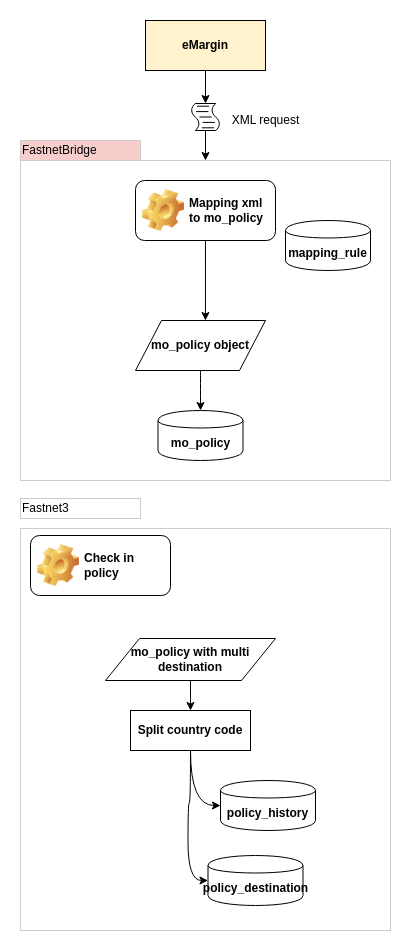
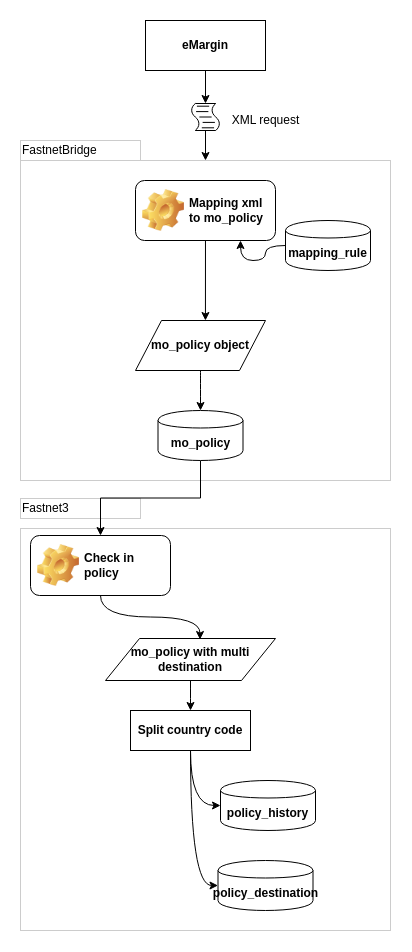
- <mxCell id="7" value="eMargin" style="rounded=0;whiteSpace=wrap;html=1;fontSize=12;fontStyle=1;fillColor=#fff2cc;" vertex="1" parent="1"><mxGeometry x="145" y="20" width="120" height="50" as="geometry" /></mxCell>
+ <mxCell id="7" value="eMargin" style="rounded=0;whiteSpace=wrap;html=1;fontSize=12;fontStyle=1" vertex="1" parent="1"><mxGeometry x="145" y="20" width="120" height="50" as="geometry" /></mxCell>
- <mxCell id="18" value="FastnetBridge" style="rounded=0;whiteSpace=wrap;html=1;align=left;strokeColor=#CCCCCC;fillColor=#f8cecc;" vertex="1" parent="1"><mxGeometry x="20" y="140" width="120" height="20" as="geometry" /></mxCell>
+ <mxCell id="18" value="FastnetBridge" style="rounded=0;whiteSpace=wrap;html=1;align=left;strokeColor=#CCCCCC;" vertex="1" parent="1"><mxGeometry x="20" y="140" width="120" height="20" as="geometry" /></mxCell>
+ <mxCell id="11" style="edgeStyle=orthogonalEdgeStyle;rounded=0;orthogonalLoop=1;jettySize=auto;html=1;entryX=0.75;entryY=1;entryDx=0;entryDy=0;fontSize=12;curved=1;" edge="1" parent="1" source="12" target="9"><mxGeometry relative="1" as="geometry" /></mxCell>
+ <mxCell id="16" style="edgeStyle=orthogonalEdgeStyle;rounded=0;orthogonalLoop=1;jettySize=auto;html=1;" edge="1" parent="1" source="17" target="20"><mxGeometry relative="1" as="geometry" /></mxCell>
+ <mxCell id="19" style="edgeStyle=orthogonalEdgeStyle;curved=1;rounded=0;orthogonalLoop=1;jettySize=auto;html=1;entryX=0.556;entryY=0.024;entryDx=0;entryDy=0;entryPerimeter=0;" edge="1" parent="1" source="20" target="22"><mxGeometry relative="1" as="geometry" /></mxCell>
- <mxCell id="27" value="policy_destination" style="shape=cylinder;whiteSpace=wrap;html=1;boundedLbl=1;backgroundOutline=1;fontSize=12;fontStyle=1" vertex="1" parent="1"><mxGeometry x="207.5" y="855" width="95" height="50" as="geometry" /></mxCell>
+ <mxCell id="27" value="policy_destination" style="shape=cylinder;whiteSpace=wrap;html=1;boundedLbl=1;backgroundOutline=1;fontSize=12;fontStyle=1" vertex="1" parent="1"><mxGeometry x="217.5" y="860" width="95" height="50" as="geometry" /></mxCell>
